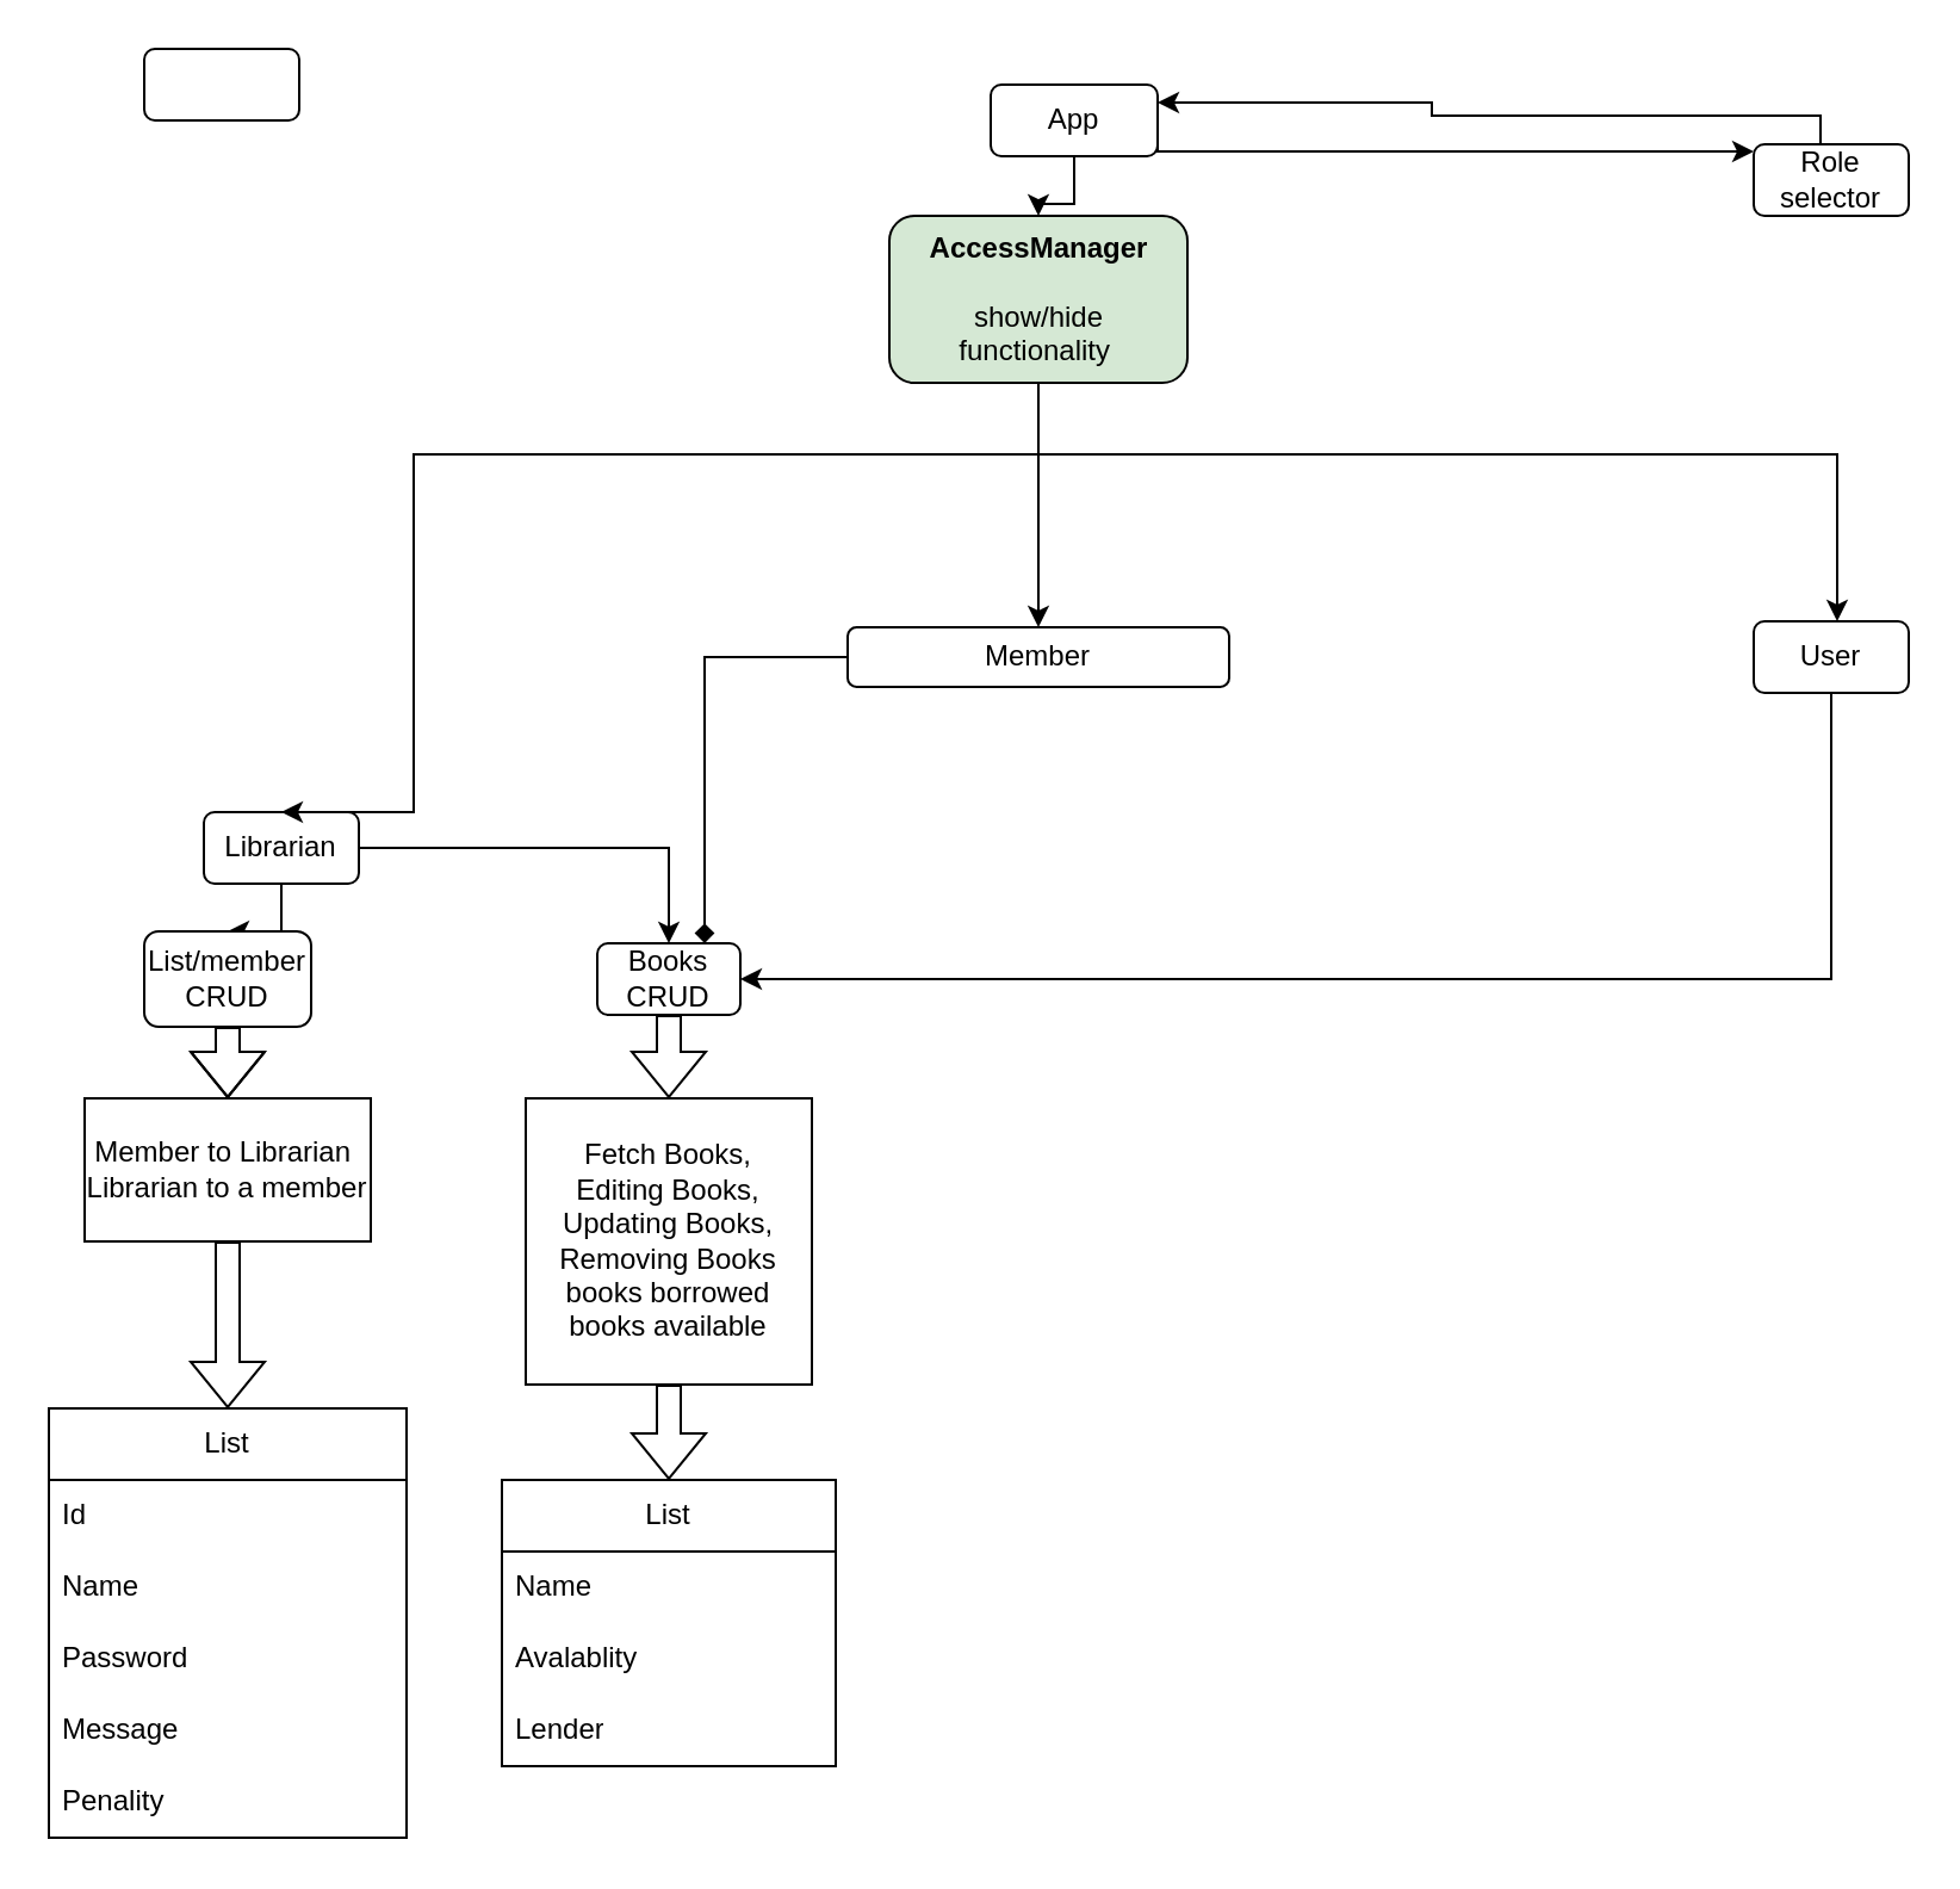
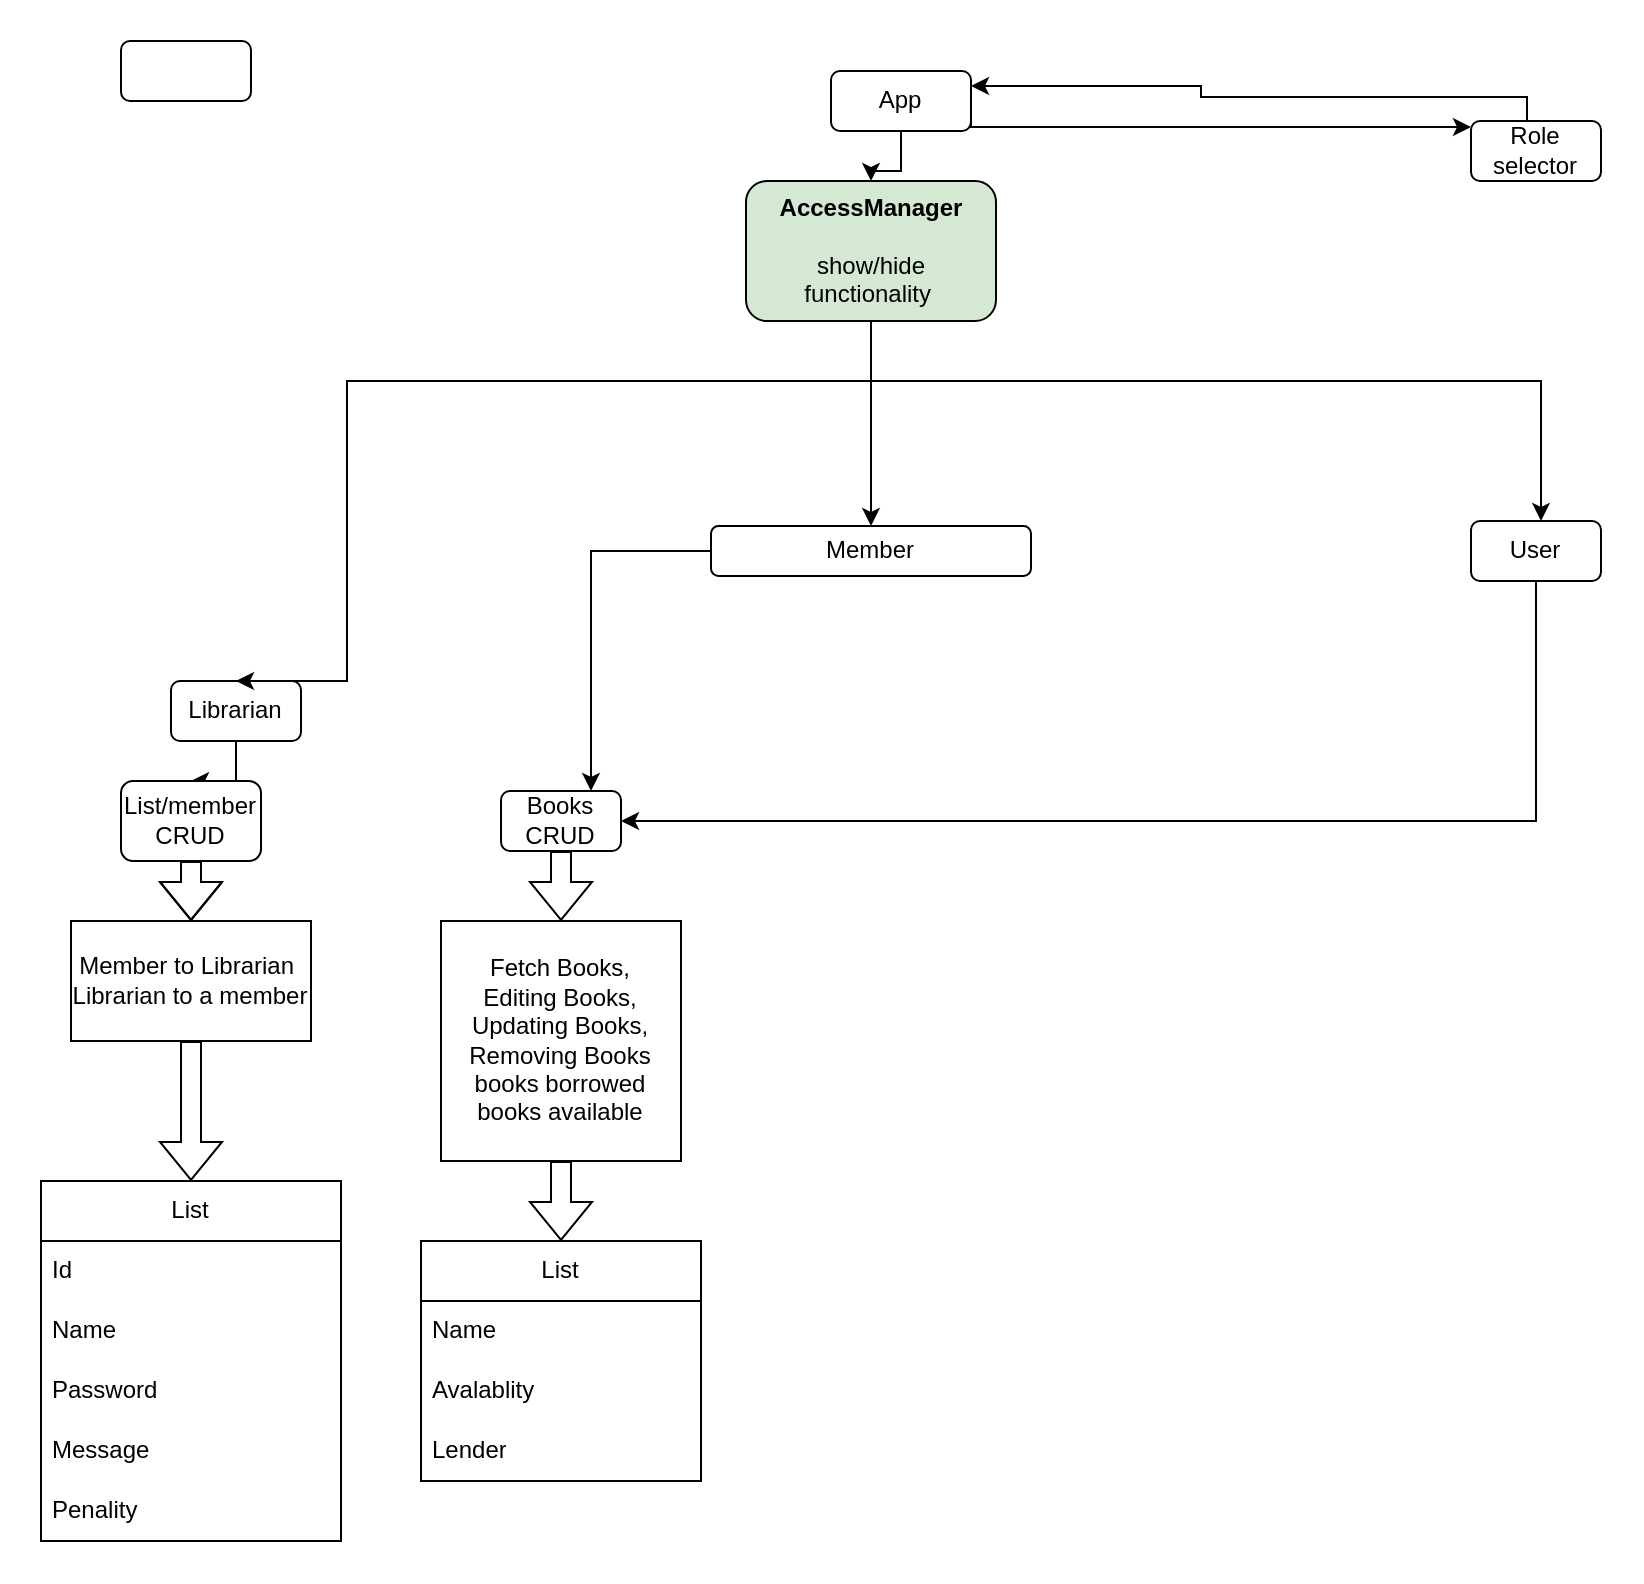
- <mxCell id="13" style="edgeStyle=orthogonalEdgeStyle;rounded=0;orthogonalLoop=1;jettySize=auto;html=1;" edge="1" parent="1" source="15" target="6"><mxGeometry relative="1" as="geometry" /></mxCell>
- <mxCell id="9" style="edgeStyle=orthogonalEdgeStyle;rounded=0;orthogonalLoop=1;jettySize=auto;html=1;entryX=0.75;entryY=0;entryDx=0;entryDy=0;endArrow=diamond;" edge="1" parent="1" source="10" target="6"><mxGeometry relative="1" as="geometry" /></mxCell>
+ <mxCell id="9" style="edgeStyle=orthogonalEdgeStyle;rounded=0;orthogonalLoop=1;jettySize=auto;html=1;entryX=0.75;entryY=0;entryDx=0;entryDy=0;" edge="1" parent="1" source="10" target="6"><mxGeometry relative="1" as="geometry" /></mxCell>
